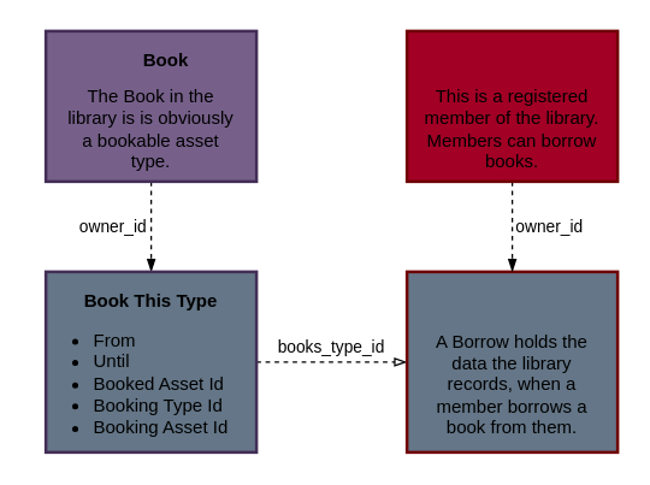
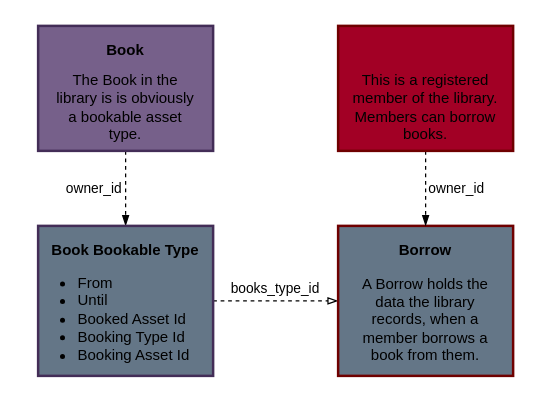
- <mxCell id="4" value="&lt;b&gt;Book&lt;/b&gt;" style="text;html=1;strokeColor=none;fillColor=none;align=center;verticalAlign=middle;whiteSpace=wrap;rounded=0;" vertex="1" parent="1"><mxGeometry x="90" y="30" width="40" height="20" as="geometry" /></mxCell>
+ <mxCell id="4" value="&lt;b&gt;Book&lt;/b&gt;" style="text;html=1;strokeColor=none;fillColor=none;align=center;verticalAlign=middle;whiteSpace=wrap;rounded=0;" vertex="1" parent="1"><mxGeometry x="80" y="30" width="40" height="20" as="geometry" /></mxCell>
- <mxCell id="8" value="Book This Type" style="text;html=1;strokeColor=none;fillColor=none;align=center;verticalAlign=middle;whiteSpace=wrap;rounded=0;fontStyle=1" vertex="1" parent="1"><mxGeometry x="40" y="190" width="120" height="20" as="geometry" /></mxCell>
+ <mxCell id="8" value="Book Bookable Type" style="text;html=1;strokeColor=none;fillColor=none;align=center;verticalAlign=middle;whiteSpace=wrap;rounded=0;fontStyle=1" vertex="1" parent="1"><mxGeometry x="40" y="190" width="120" height="20" as="geometry" /></mxCell>
+ <mxCell id="11" value="&lt;b&gt;Borrow&lt;/b&gt;" style="text;html=1;strokeColor=none;fillColor=none;align=center;verticalAlign=middle;whiteSpace=wrap;rounded=0;" vertex="1" parent="1"><mxGeometry x="280" y="190" width="120" height="20" as="geometry" /></mxCell>
